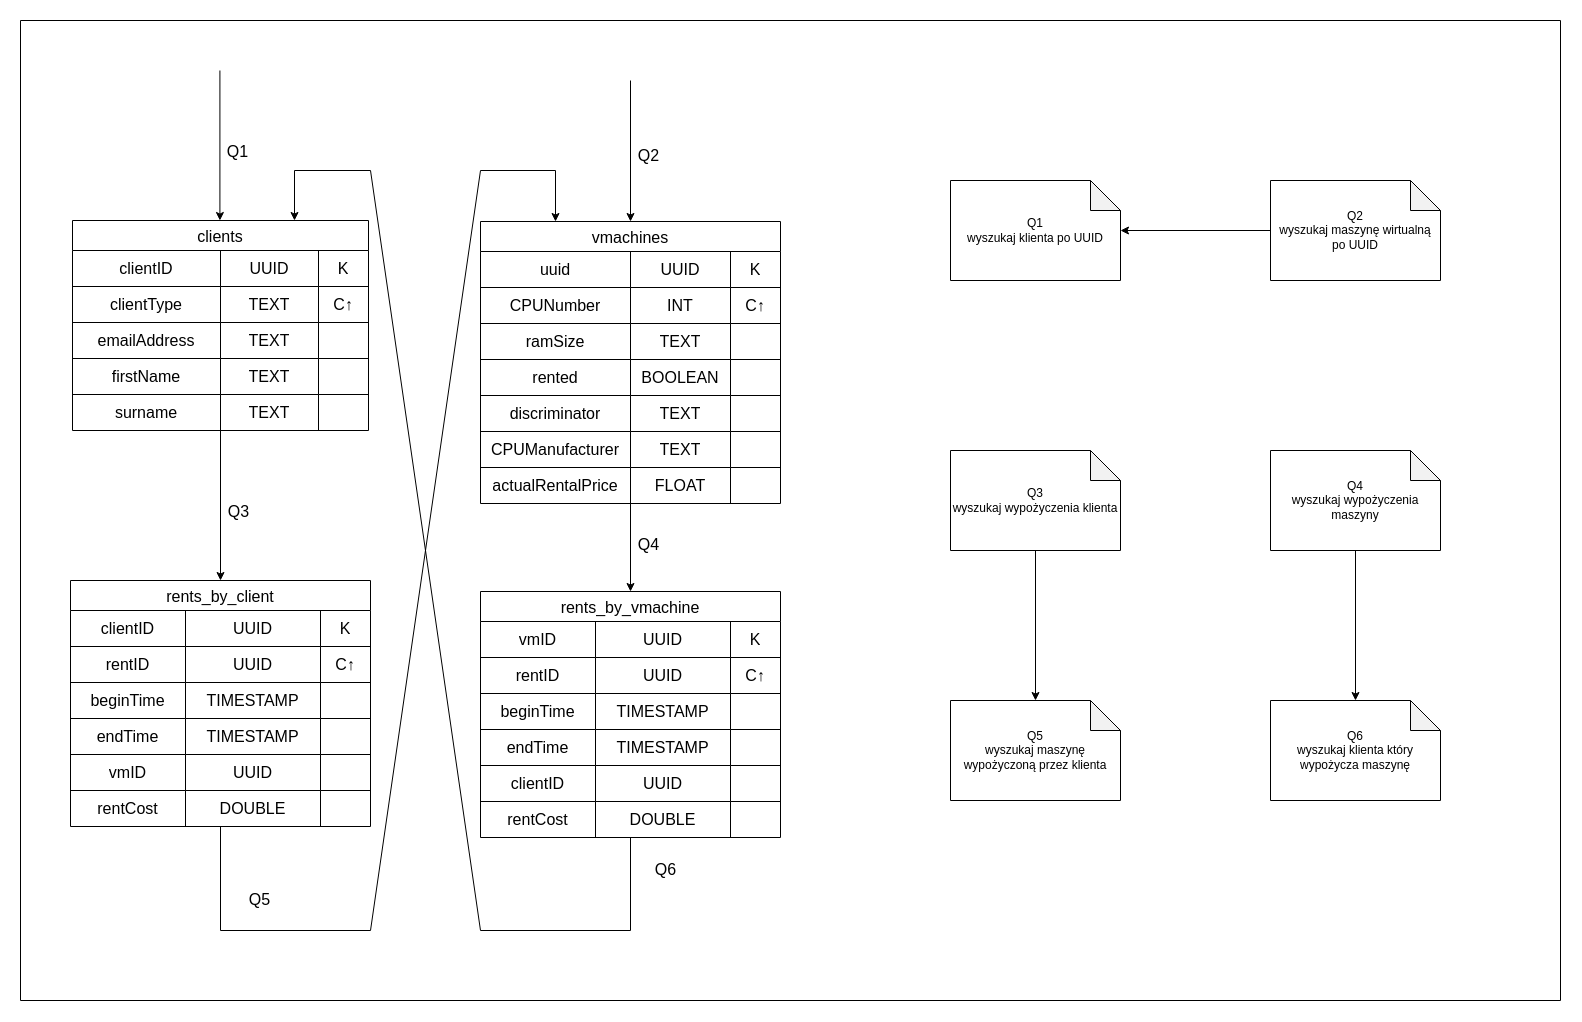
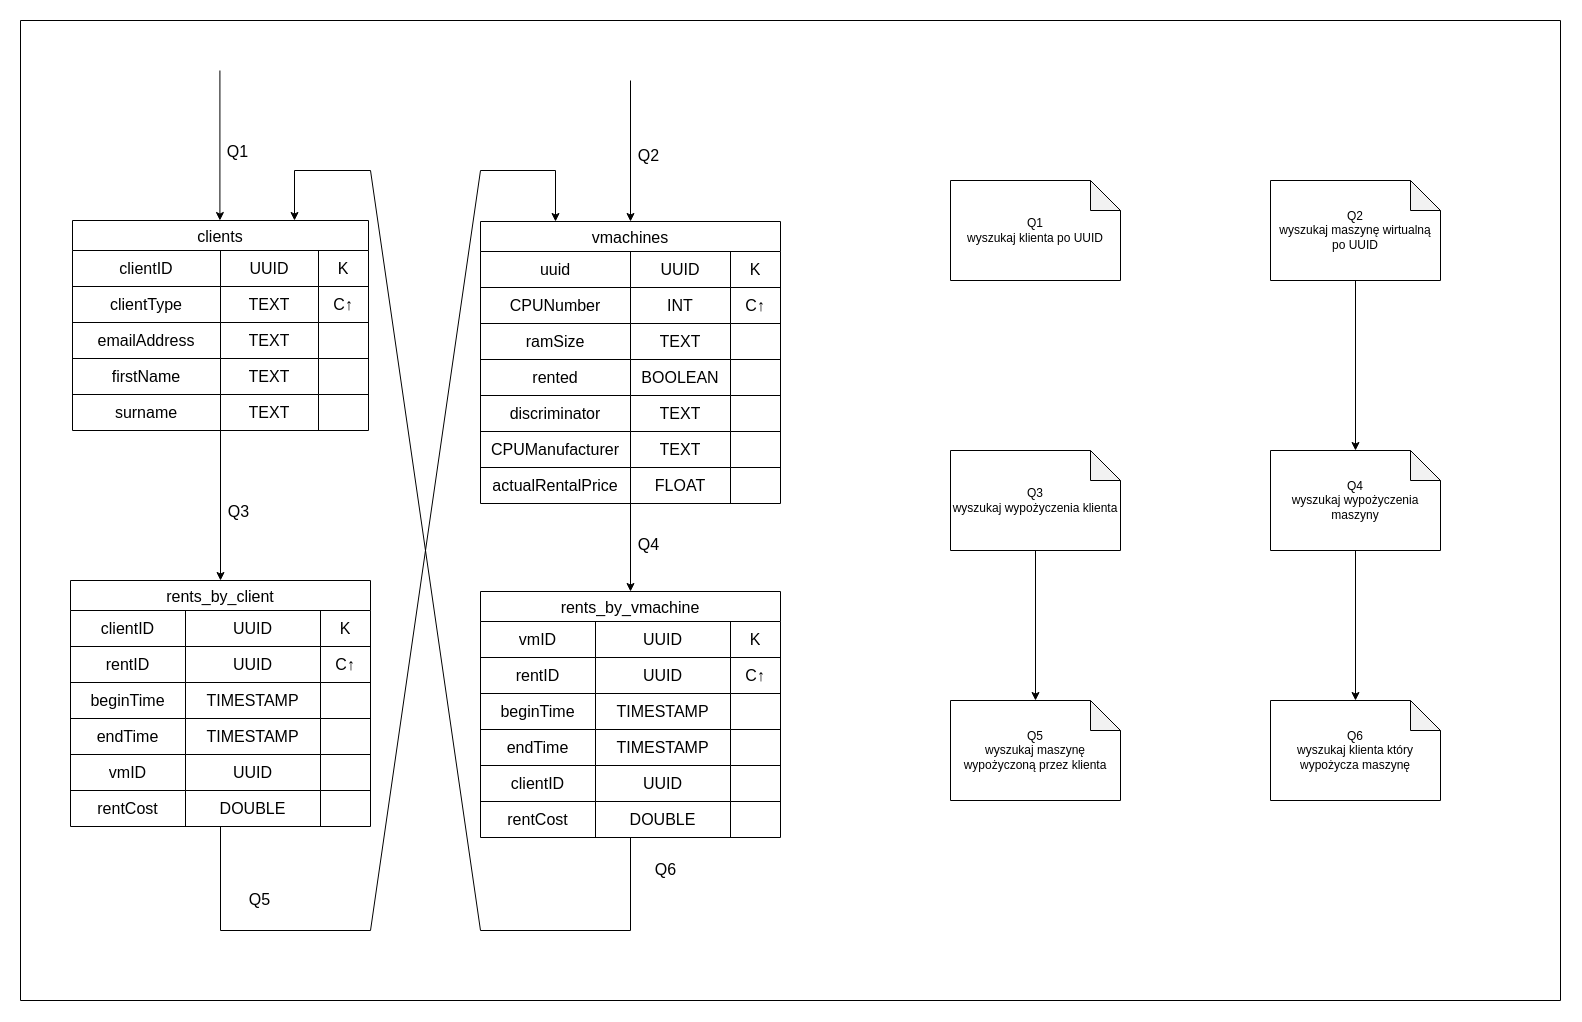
- <mxCell id="106" style="edgeStyle=orthogonalEdgeStyle;rounded=0;orthogonalLoop=1;jettySize=auto;html=1;" edge="1" parent="1" source="107" target="105"><mxGeometry relative="1" as="geometry"><mxPoint x="1340" y="410" as="targetPoint" /></mxGeometry></mxCell>
+ <mxCell id="106" style="edgeStyle=orthogonalEdgeStyle;rounded=0;orthogonalLoop=1;jettySize=auto;html=1;" edge="1" parent="1" source="107" target="109"><mxGeometry relative="1" as="geometry"><mxPoint x="1340" y="410" as="targetPoint" /></mxGeometry></mxCell>
